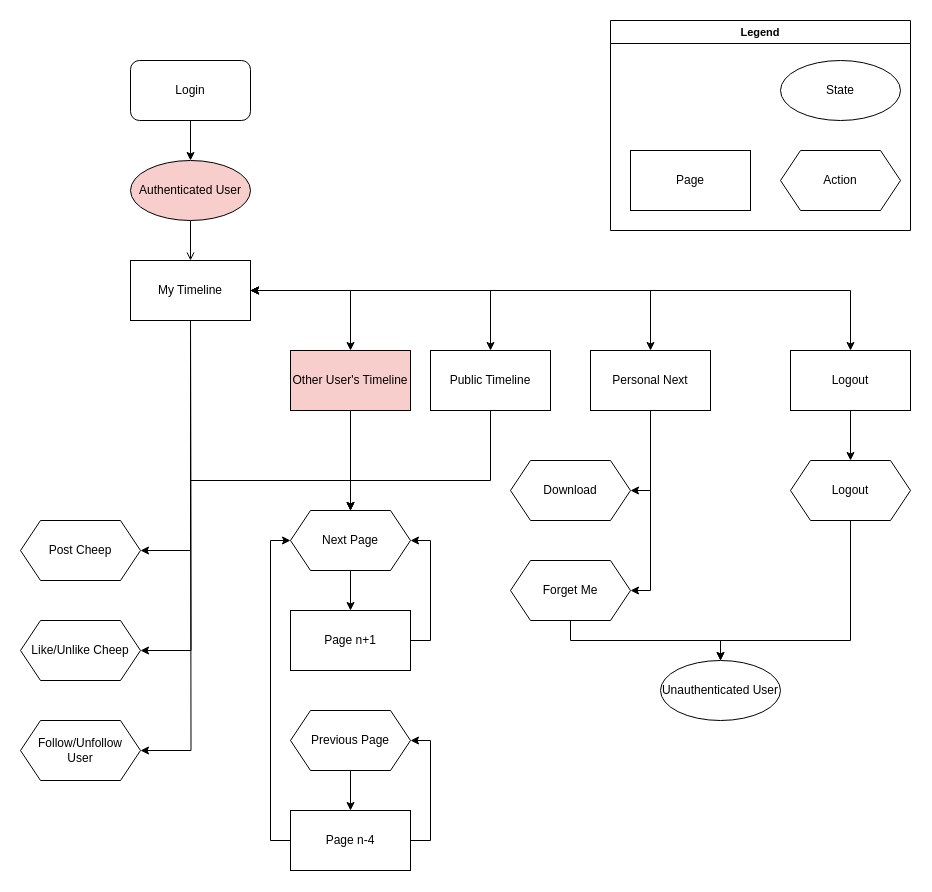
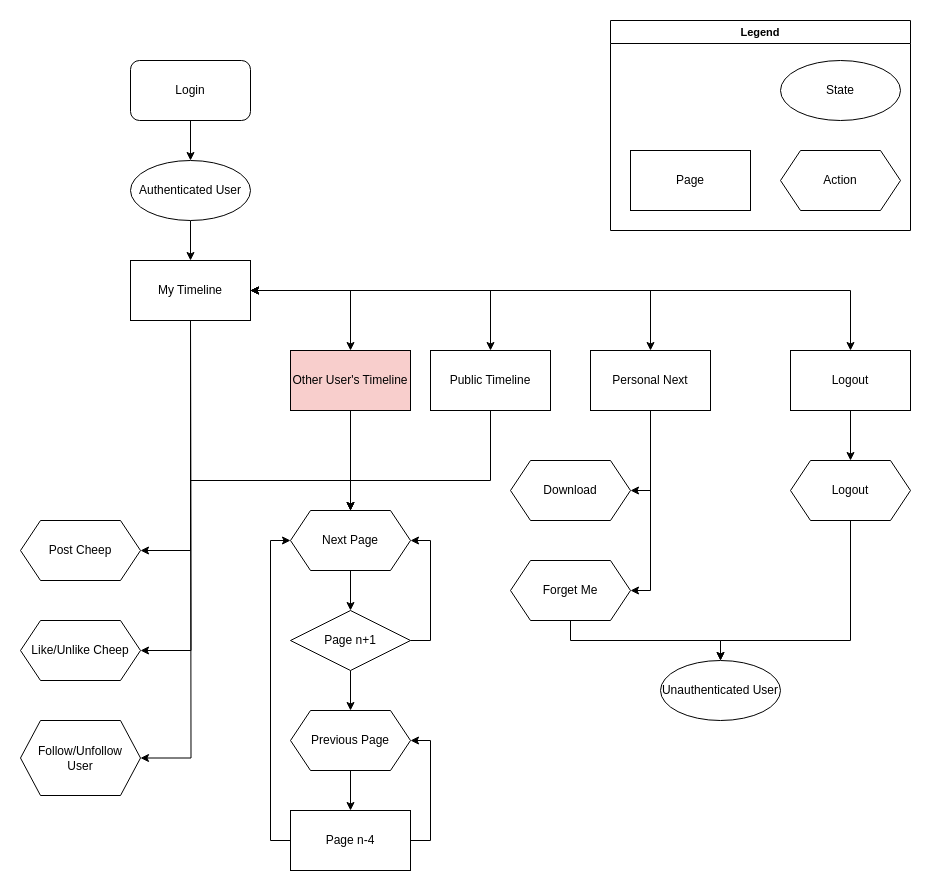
- <mxCell id="5" value="Authenticated User" style="ellipse;whiteSpace=wrap;html=1;fillColor=#f8cecc;" parent="1" vertex="1"><mxGeometry x="130" y="160" width="120" height="60" as="geometry" /></mxCell>
+ <mxCell id="5" value="Authenticated User" style="ellipse;whiteSpace=wrap;html=1;" parent="1" vertex="1"><mxGeometry x="130" y="160" width="120" height="60" as="geometry" /></mxCell>
- <mxCell id="4" style="edgeStyle=orthogonalEdgeStyle;rounded=0;orthogonalLoop=1;jettySize=auto;html=1;exitX=0.5;exitY=1;exitDx=0;exitDy=0;endArrow=open;" parent="1" source="5" target="11" edge="1"><mxGeometry relative="1" as="geometry" /></mxCell>
+ <mxCell id="4" style="edgeStyle=orthogonalEdgeStyle;rounded=0;orthogonalLoop=1;jettySize=auto;html=1;exitX=0.5;exitY=1;exitDx=0;exitDy=0;" parent="1" source="5" target="11" edge="1"><mxGeometry relative="1" as="geometry" /></mxCell>
- <mxCell id="18" value="Page n+1" style="whiteSpace=wrap;html=1;" parent="1" vertex="1"><mxGeometry x="290" y="610" width="120" height="60" as="geometry" /></mxCell>
+ <mxCell id="18" value="Page n+1" style="rhombus;whiteSpace=wrap;html=1;" parent="1" vertex="1"><mxGeometry x="290" y="610" width="120" height="60" as="geometry" /></mxCell>
+ <mxCell id="16" style="edgeStyle=orthogonalEdgeStyle;rounded=0;orthogonalLoop=1;jettySize=auto;html=1;" parent="1" source="18" target="20" edge="1"><mxGeometry relative="1" as="geometry" /></mxCell>
- <mxCell id="45" value="Follow/Unfollow&lt;br&gt;User" style="shape=hexagon;perimeter=hexagonPerimeter2;whiteSpace=wrap;html=1;fixedSize=1;" parent="1" vertex="1"><mxGeometry x="20" y="720" width="120" height="60" as="geometry" /></mxCell>
+ <mxCell id="45" value="Follow/Unfollow&lt;br&gt;User" style="shape=hexagon;perimeter=hexagonPerimeter2;whiteSpace=wrap;html=1;fixedSize=1;" parent="1" vertex="1"><mxGeometry x="20" y="720" width="120" height="75" as="geometry" /></mxCell>
